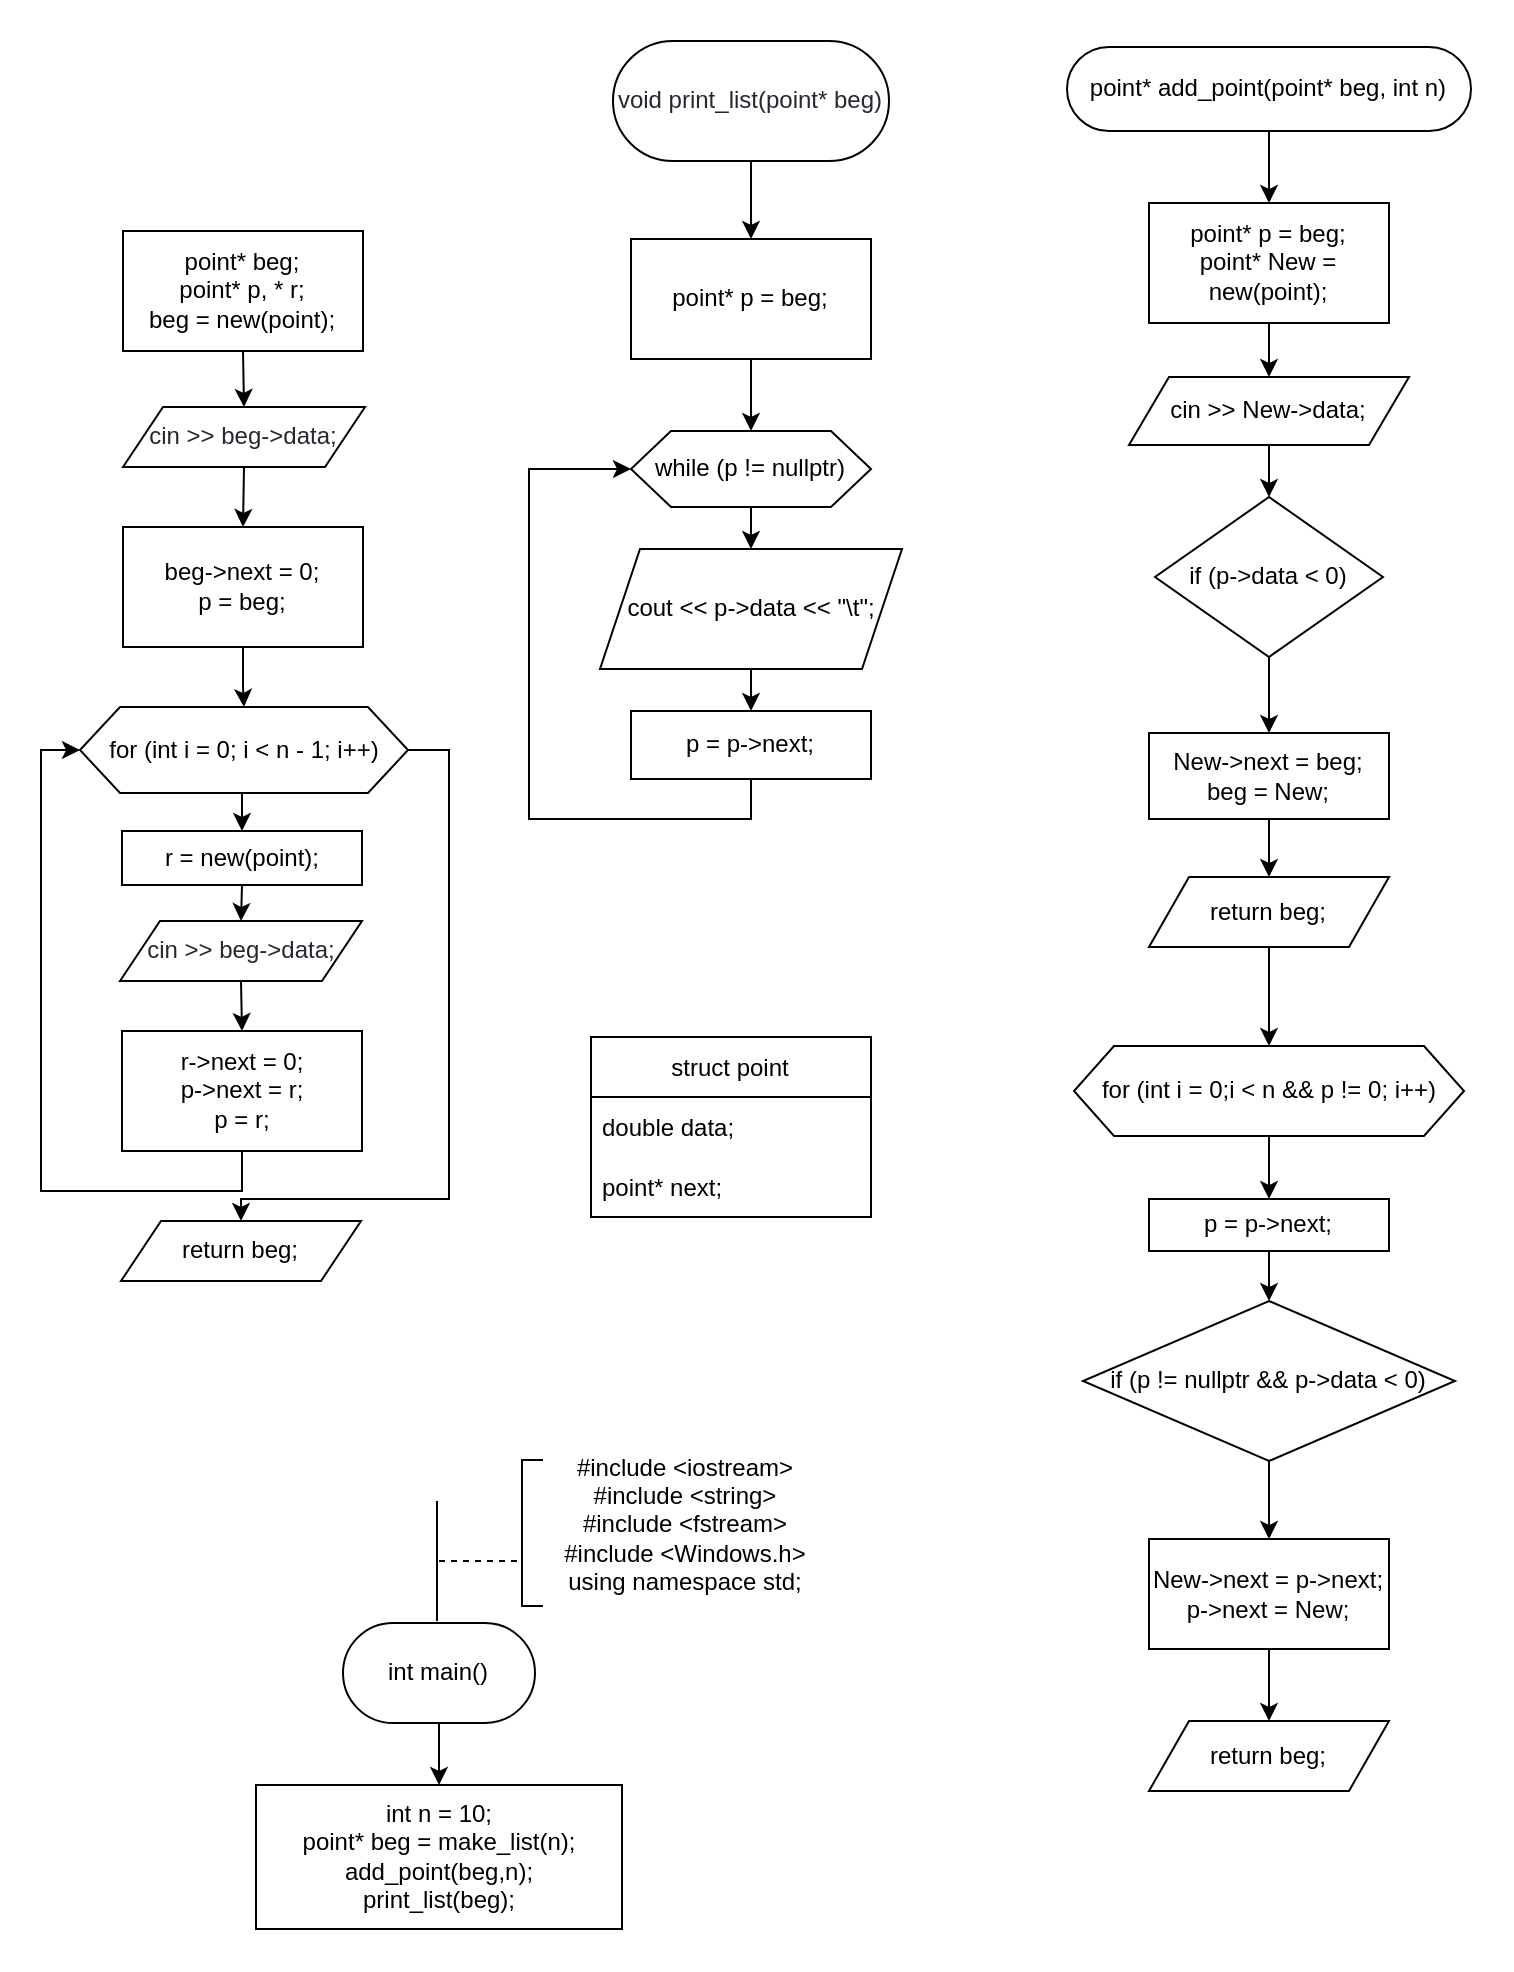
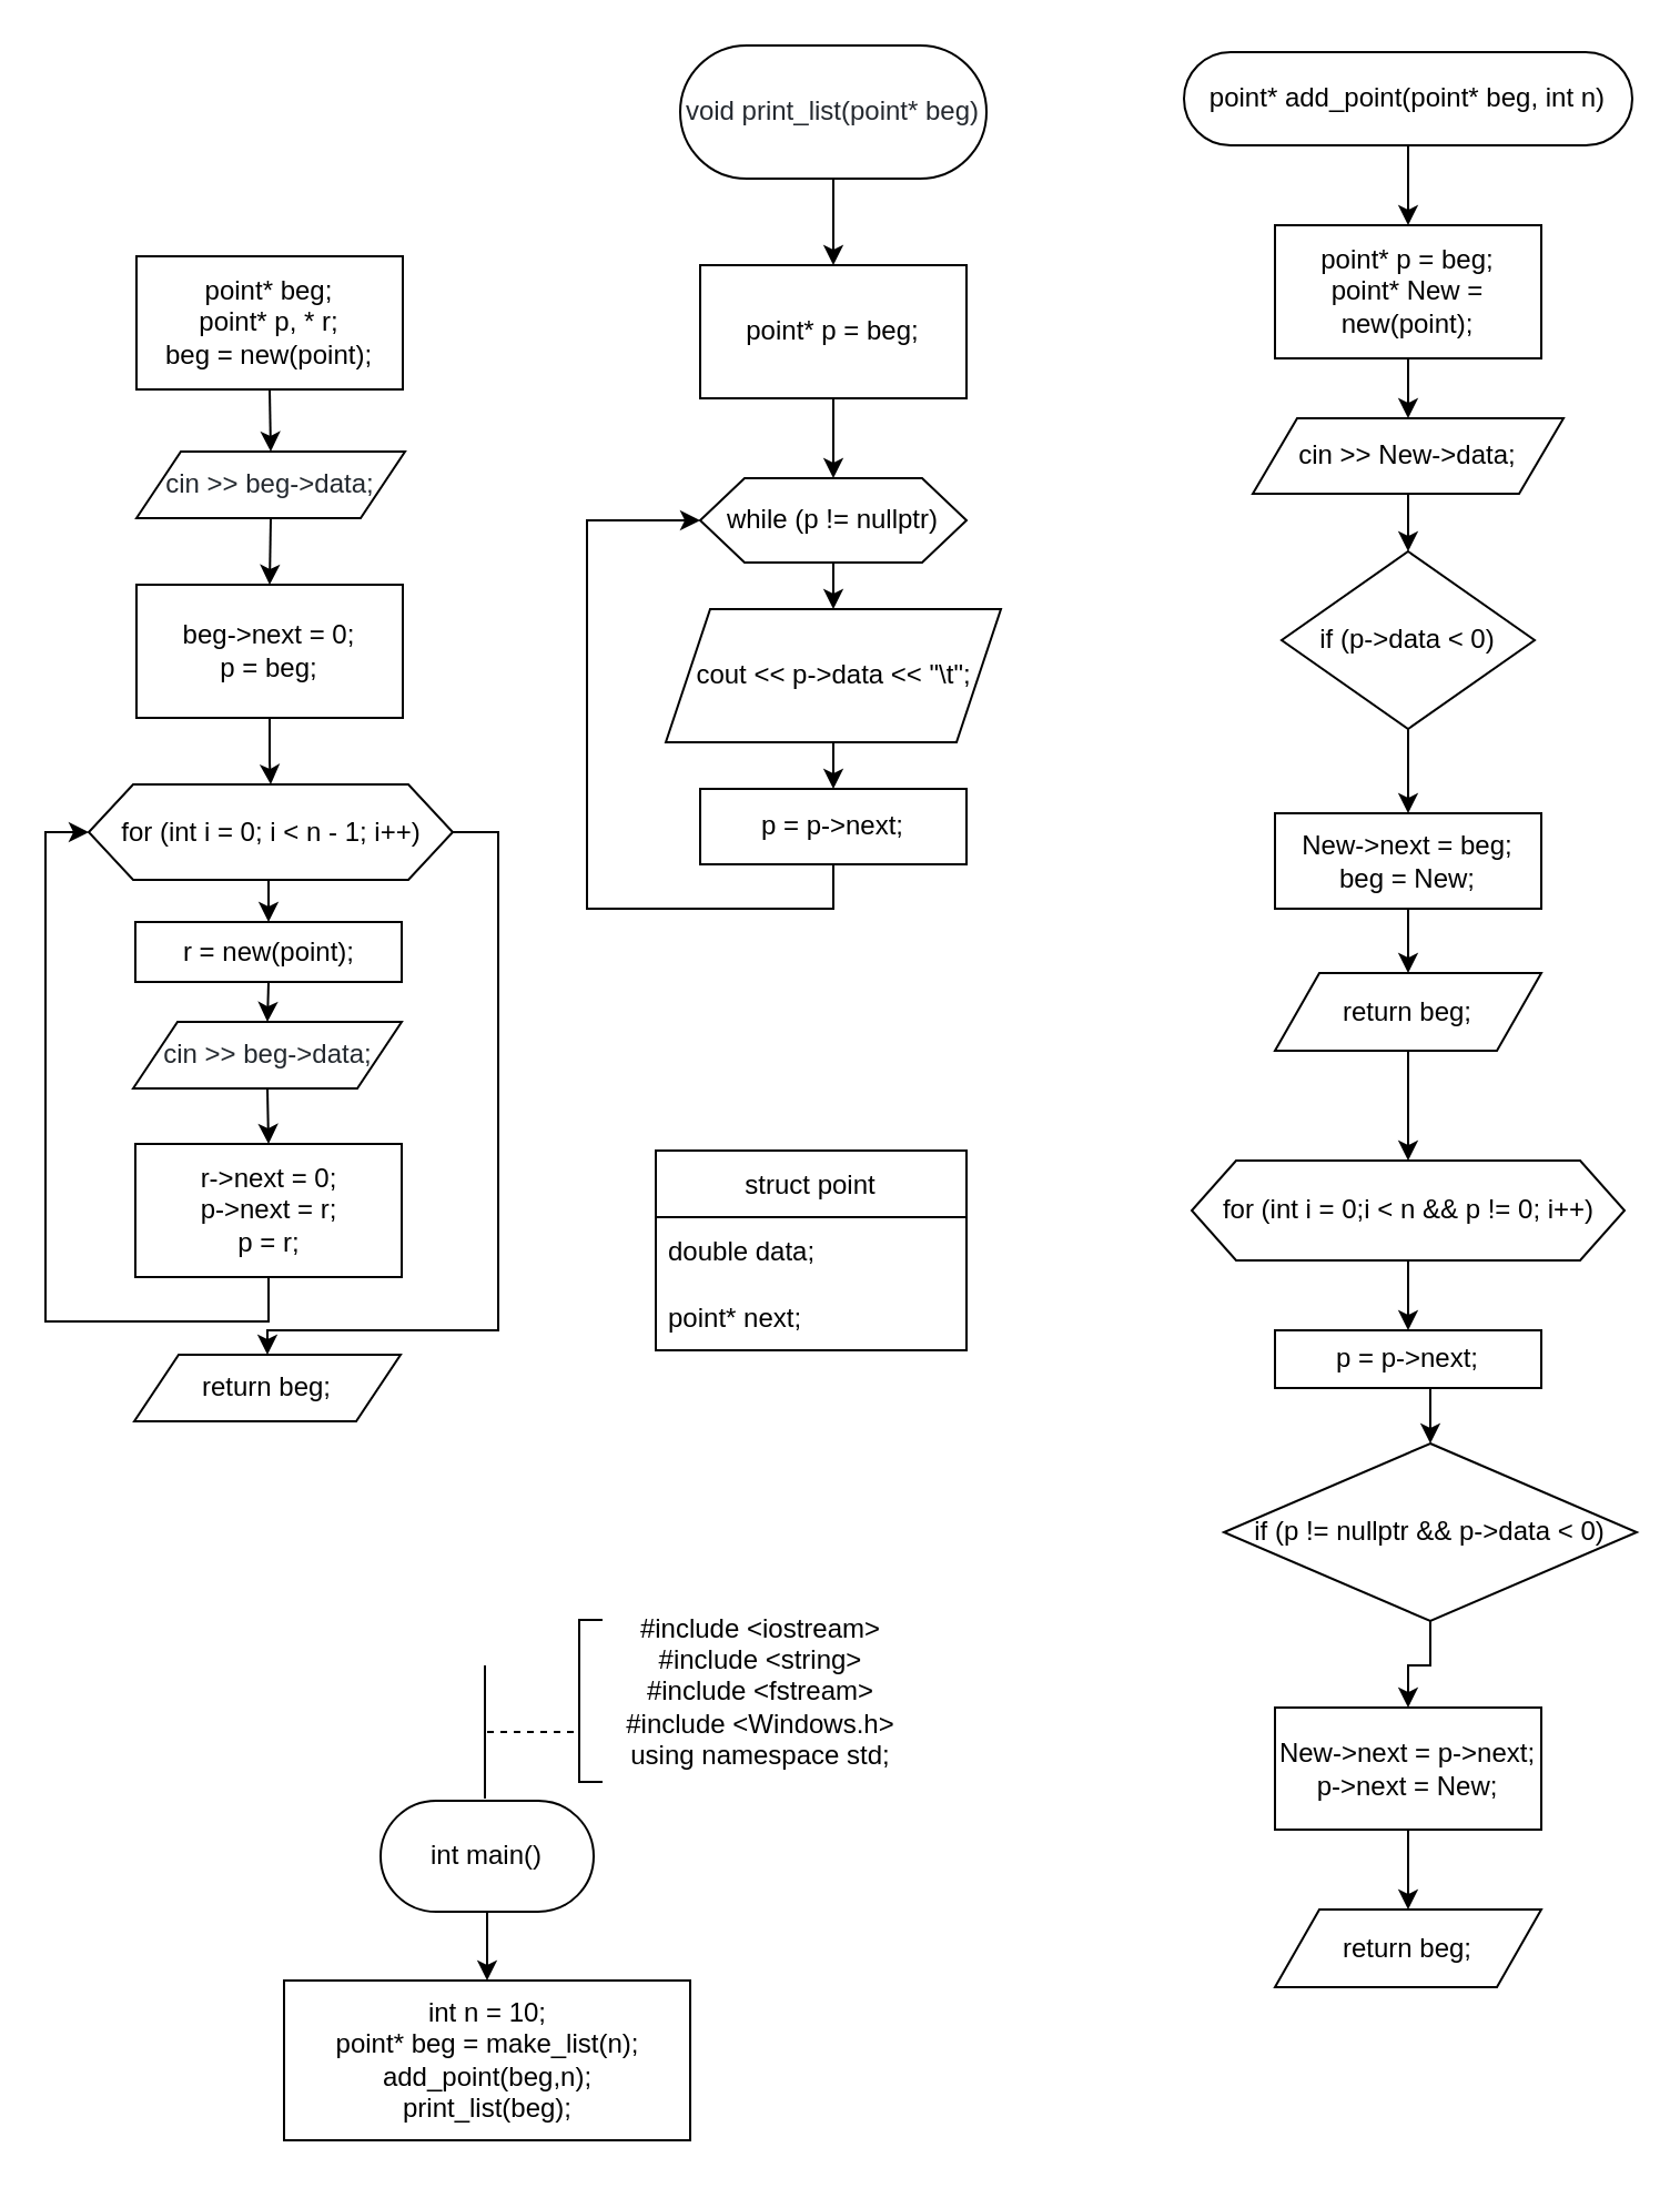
- <mxCell id="54" value="if (p != nullptr &amp;amp;&amp;amp; p-&amp;gt;data &amp;lt; 0)" style="rhombus;whiteSpace=wrap;html=1;" vertex="1" parent="1"><mxGeometry x="541" y="650" width="186" height="80" as="geometry" /></mxCell>
+ <mxCell id="54" value="if (p != nullptr &amp;amp;&amp;amp; p-&amp;gt;data &amp;lt; 0)" style="rhombus;whiteSpace=wrap;html=1;" vertex="1" parent="1"><mxGeometry x="551" y="650" width="186" height="80" as="geometry" /></mxCell>
